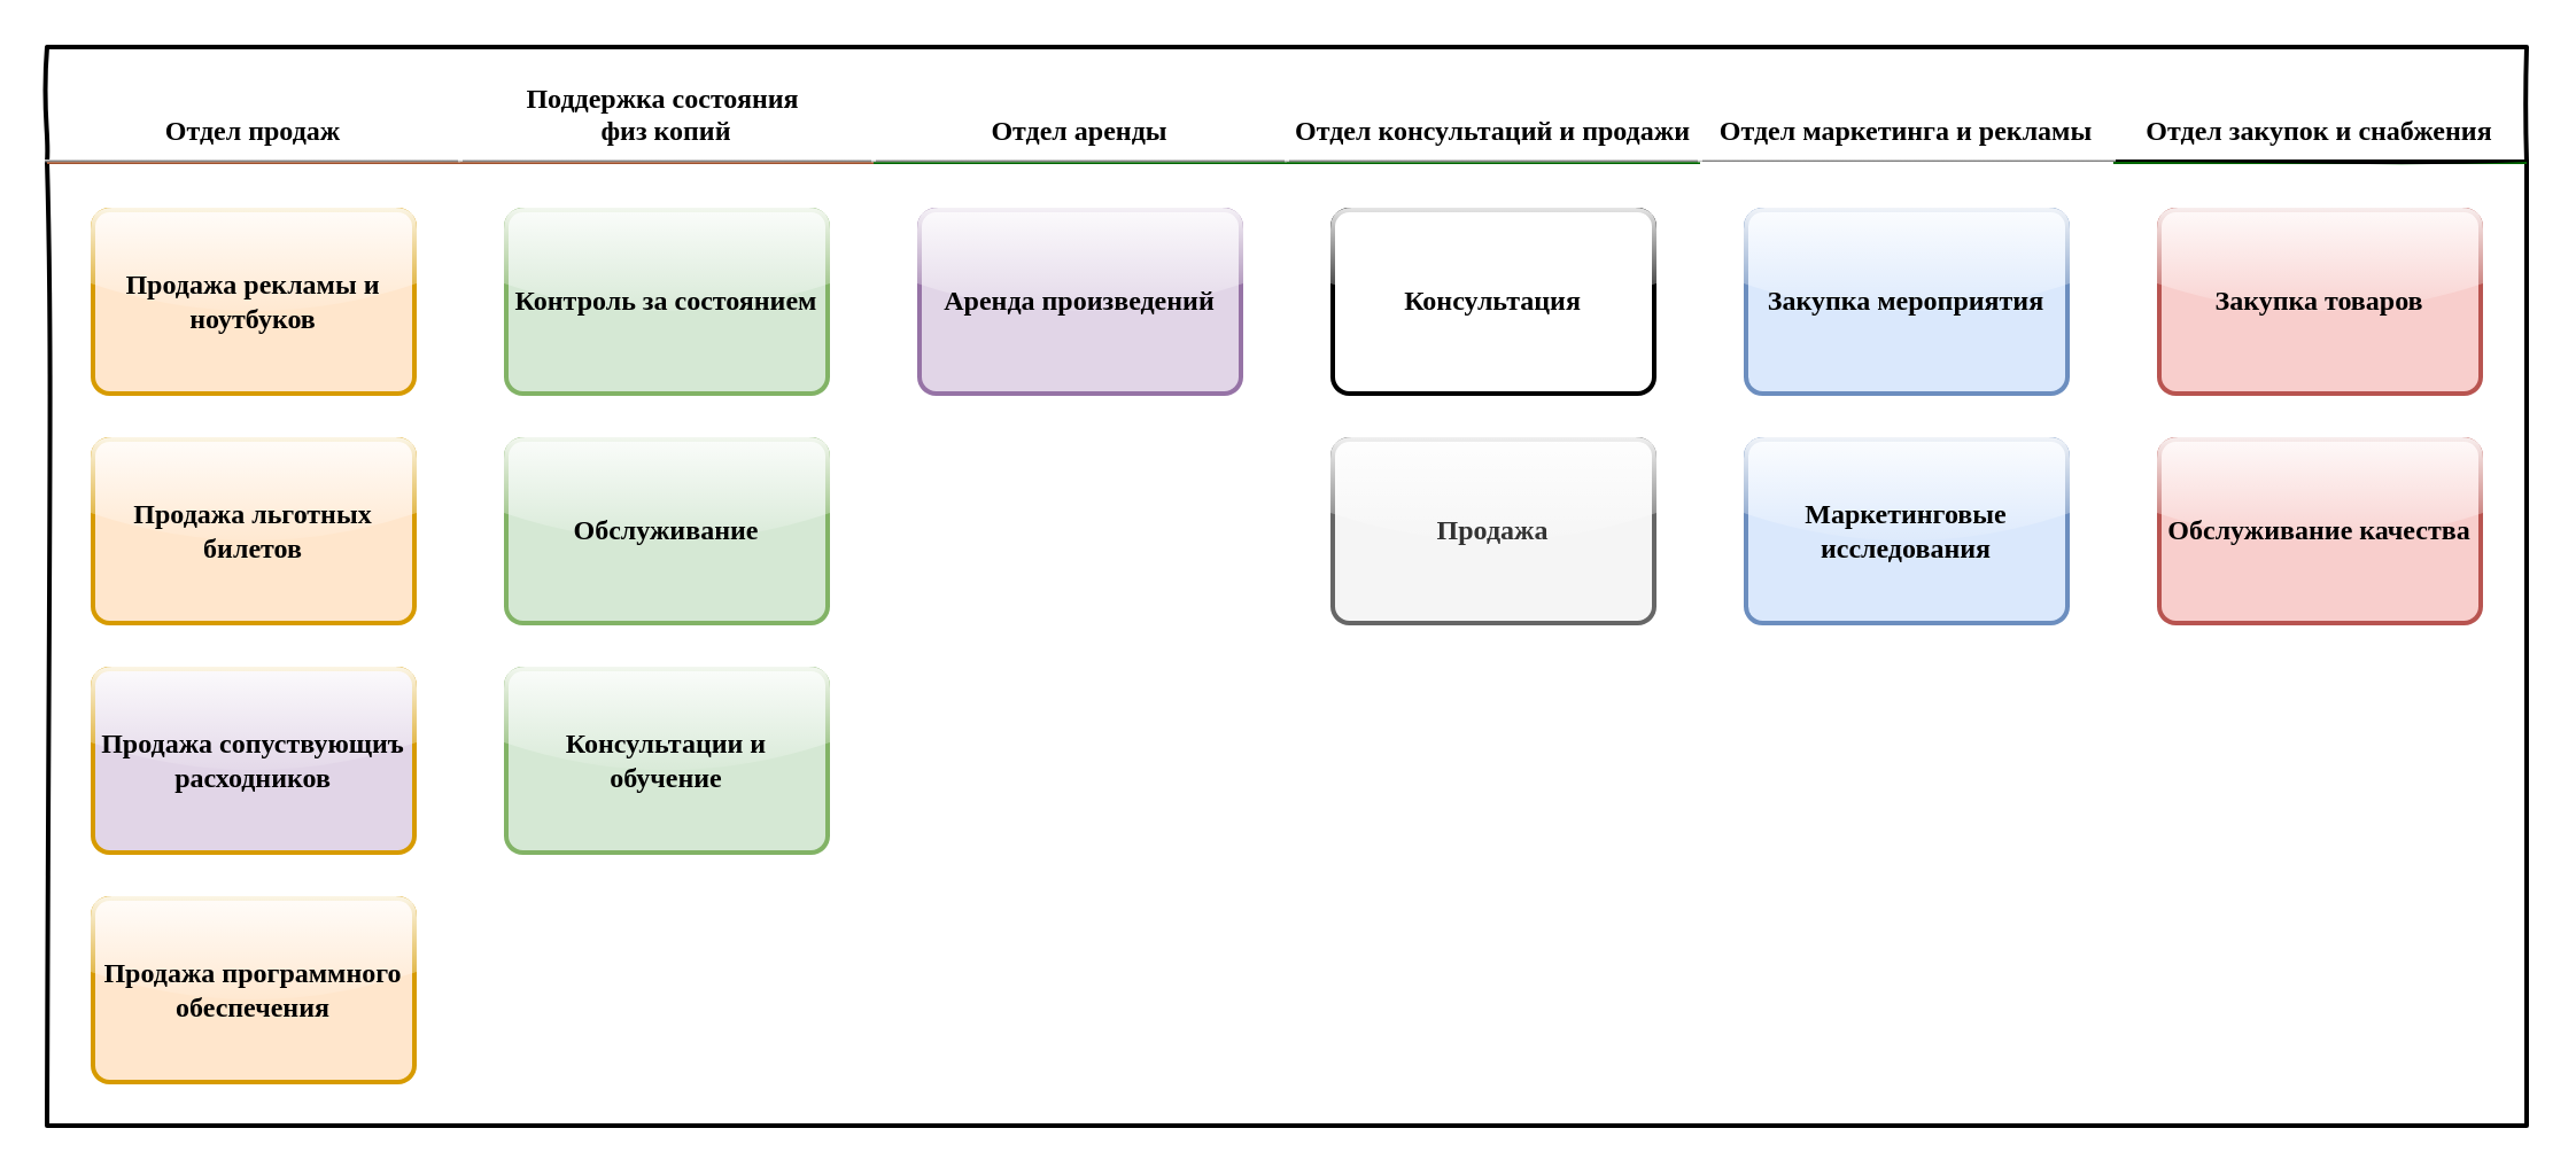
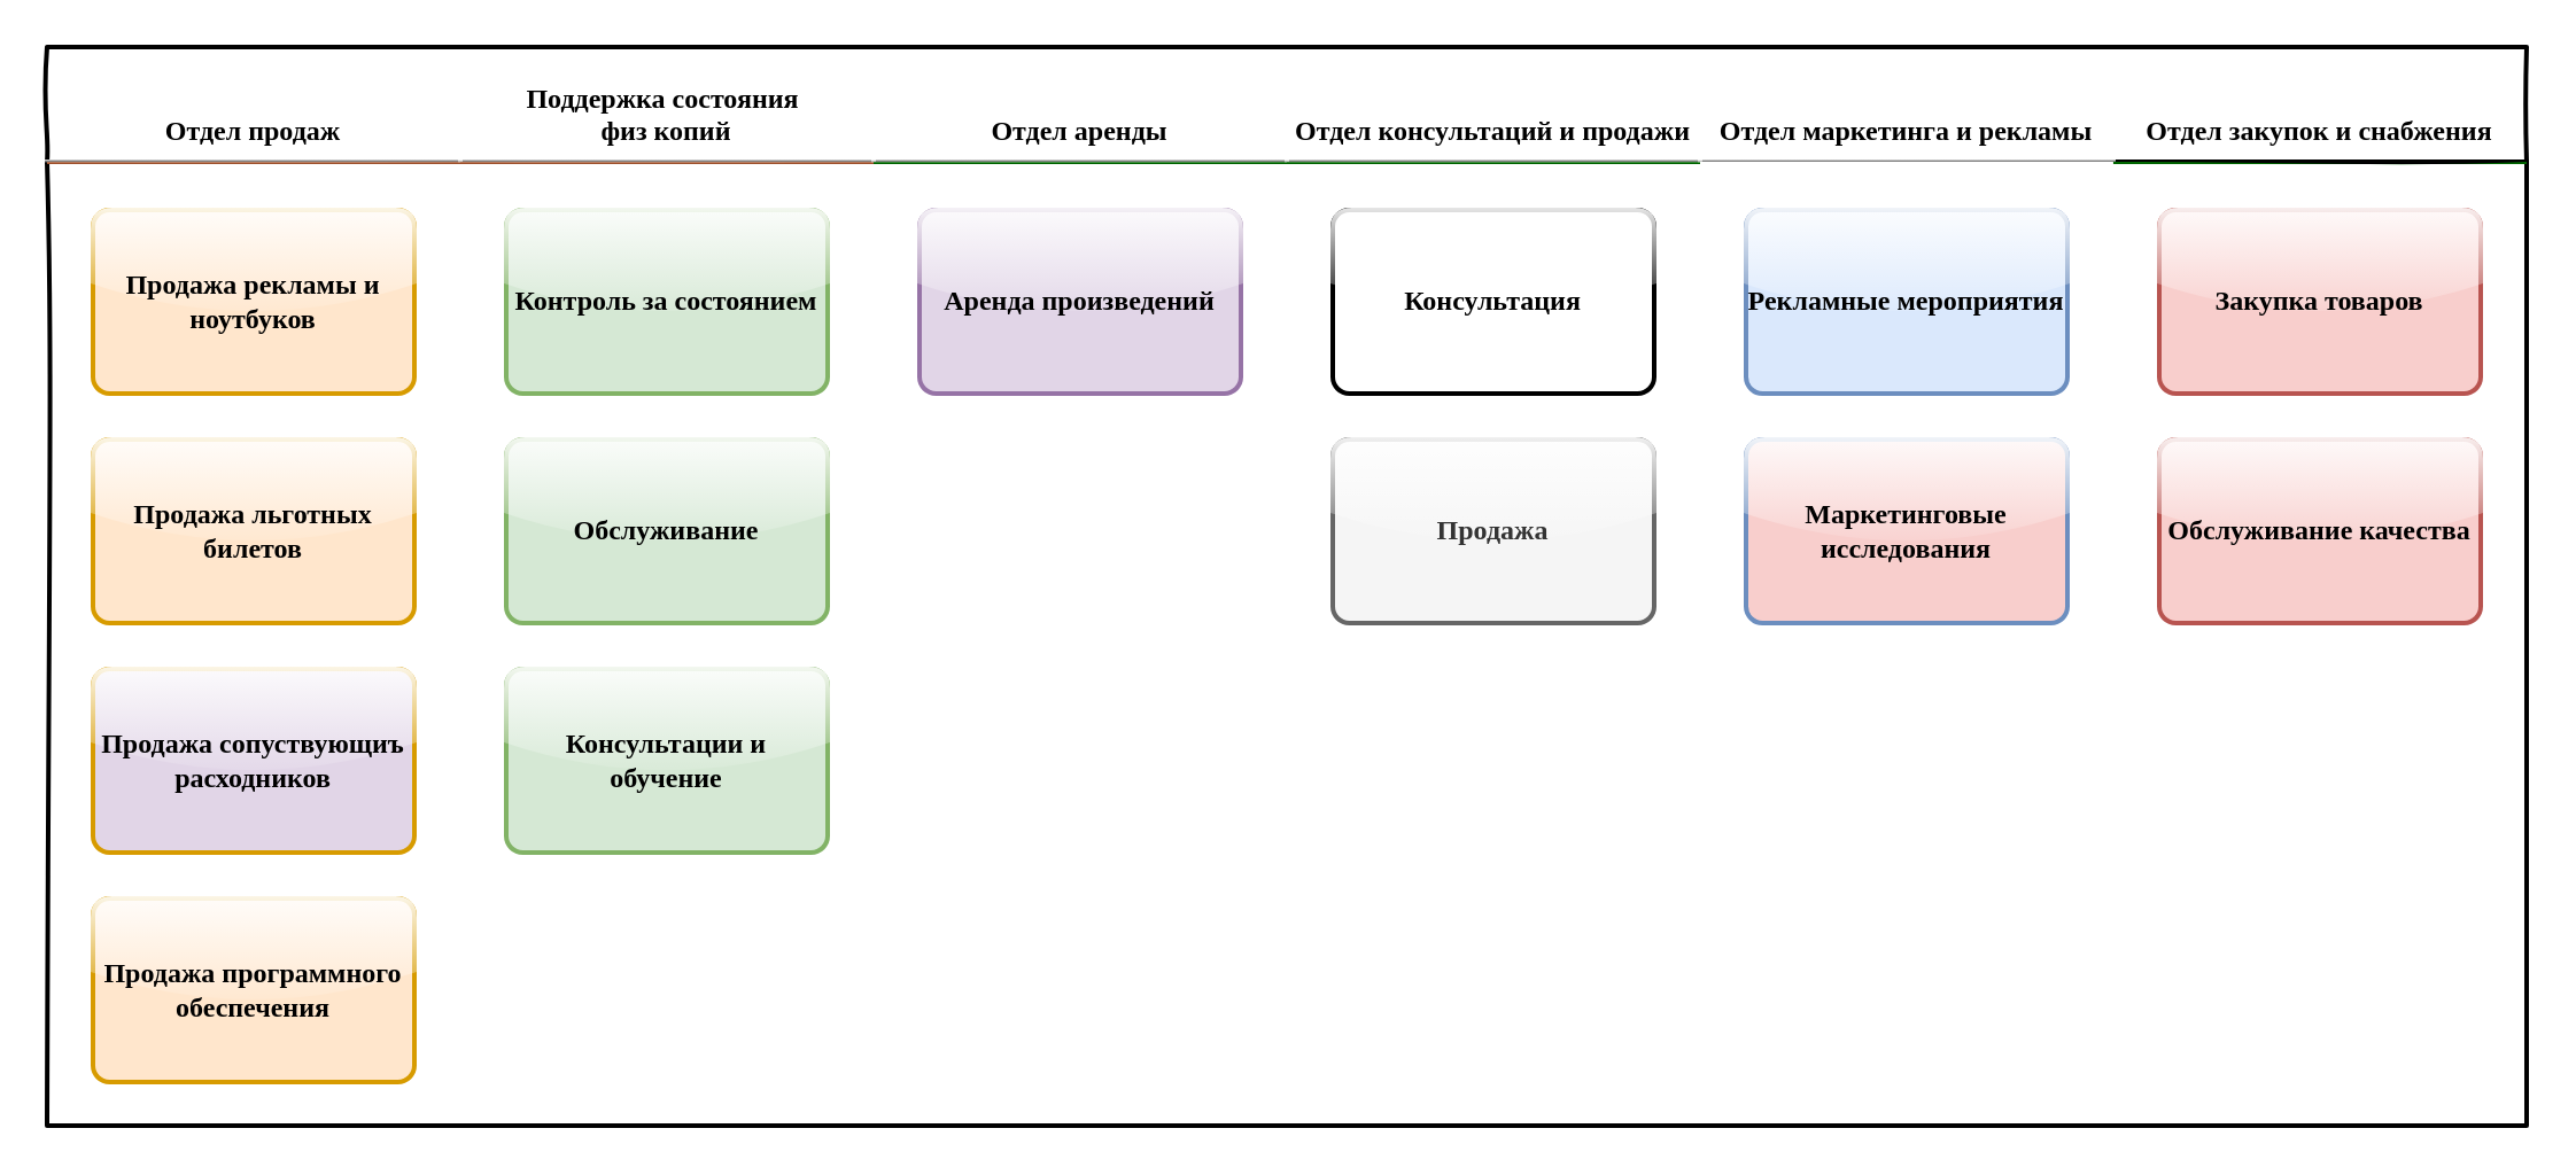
- <mxCell id="18" value="Закупка мероприятия" style="whiteSpace=wrap;html=1;strokeWidth=2;fillColor=#dae8fc;fontStyle=1;spacingTop=0;rounded=1;arcSize=9;points=[];fontFamily=Permanent Marker;hachureGap=8;fillWeight=1;glass=1;strokeColor=#6c8ebf;" parent="17" vertex="1"><mxGeometry x="20" y="21" width="140" height="80" as="geometry" /></mxCell>
+ <mxCell id="18" value="Рекламные мероприятия" style="whiteSpace=wrap;html=1;strokeWidth=2;fillColor=#dae8fc;fontStyle=1;spacingTop=0;rounded=1;arcSize=9;points=[];fontFamily=Permanent Marker;hachureGap=8;fillWeight=1;glass=1;strokeColor=#6c8ebf;" parent="17" vertex="1"><mxGeometry x="20" y="21" width="140" height="80" as="geometry" /></mxCell>
- <mxCell id="19" value="Маркетинговые исследования" style="whiteSpace=wrap;html=1;strokeWidth=2;fillColor=#dae8fc;fontStyle=1;spacingTop=0;rounded=1;arcSize=9;points=[];fontFamily=Permanent Marker;hachureGap=8;fillWeight=1;glass=1;strokeColor=#6c8ebf;" parent="17" vertex="1"><mxGeometry x="20" y="121" width="140" height="80" as="geometry" /></mxCell>
+ <mxCell id="19" value="Маркетинговые исследования" style="whiteSpace=wrap;html=1;strokeWidth=2;fillColor=#f8cecc;fontStyle=1;spacingTop=0;rounded=1;arcSize=9;points=[];fontFamily=Permanent Marker;hachureGap=8;fillWeight=1;glass=1;strokeColor=#6c8ebf;" parent="17" vertex="1"><mxGeometry x="20" y="121" width="140" height="80" as="geometry" /></mxCell>
